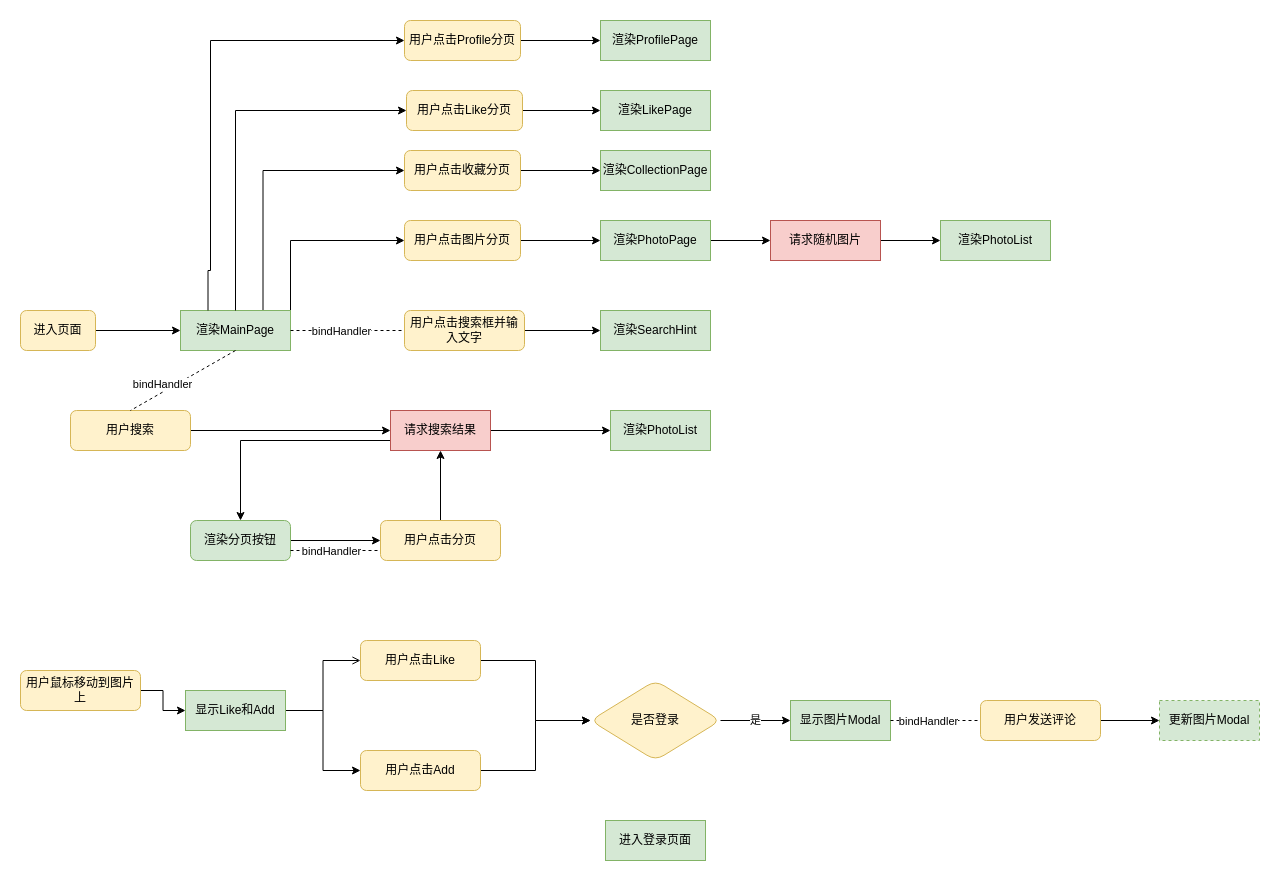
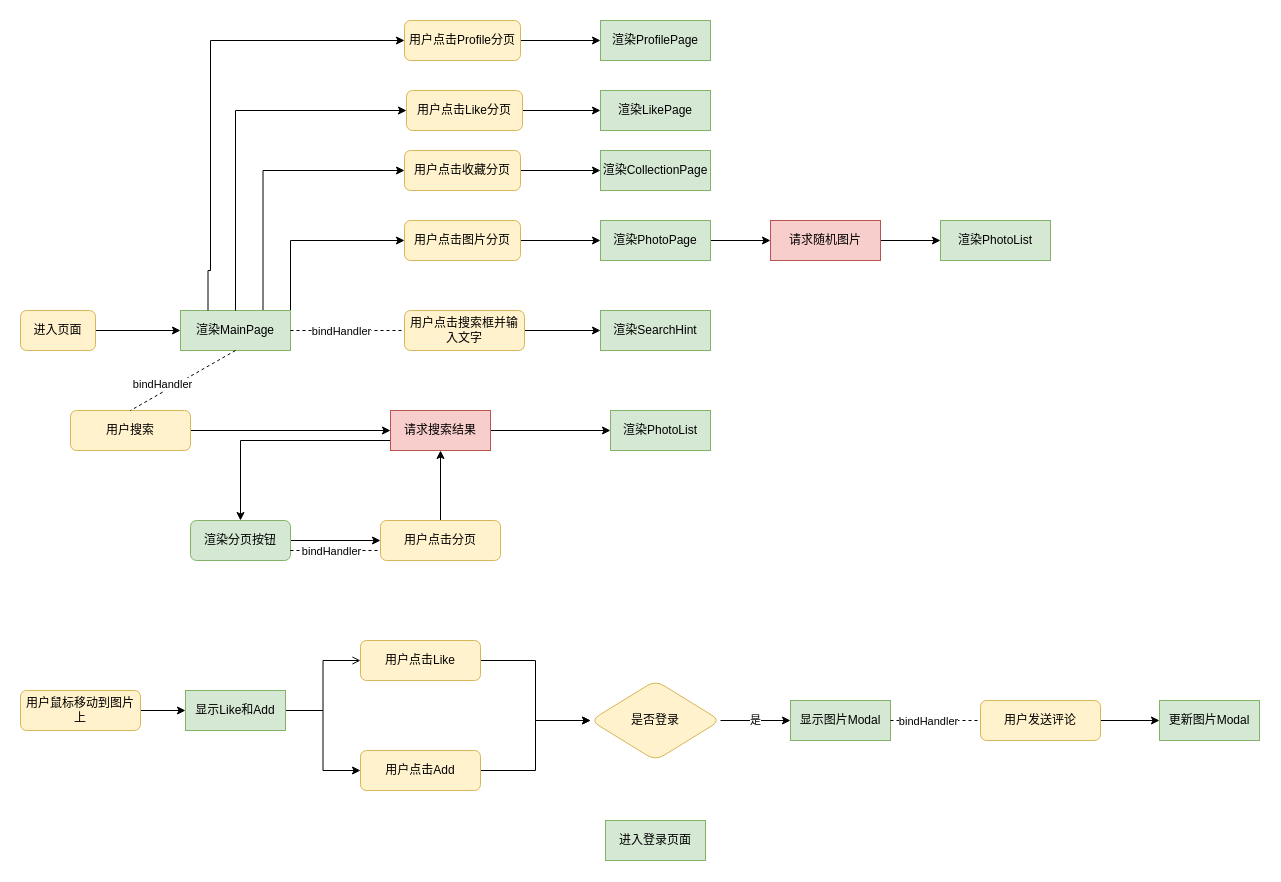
- <mxCell id="27" value="用户鼠标移动到图片上" style="rounded=1;whiteSpace=wrap;html=1;fontSize=12;glass=0;strokeWidth=1;shadow=0;fillColor=#fff2cc;strokeColor=#d6b656;" vertex="1" parent="1"><mxGeometry x="20" y="670" width="120" height="40" as="geometry" /></mxCell>
+ <mxCell id="27" value="用户鼠标移动到图片上" style="rounded=1;whiteSpace=wrap;html=1;fontSize=12;glass=0;strokeWidth=1;shadow=0;fillColor=#fff2cc;strokeColor=#d6b656;" vertex="1" parent="1"><mxGeometry x="20" y="690" width="120" height="40" as="geometry" /></mxCell>
- <mxCell id="57" value="更新图片Modal" style="rounded=0;whiteSpace=wrap;html=1;fillColor=#d5e8d4;strokeColor=#82b366;dashed=1;" vertex="1" parent="1"><mxGeometry x="1159" y="700" width="100" height="40" as="geometry" /></mxCell>
+ <mxCell id="57" value="更新图片Modal" style="rounded=0;whiteSpace=wrap;html=1;fillColor=#d5e8d4;strokeColor=#82b366;" vertex="1" parent="1"><mxGeometry x="1159" y="700" width="100" height="40" as="geometry" /></mxCell>
